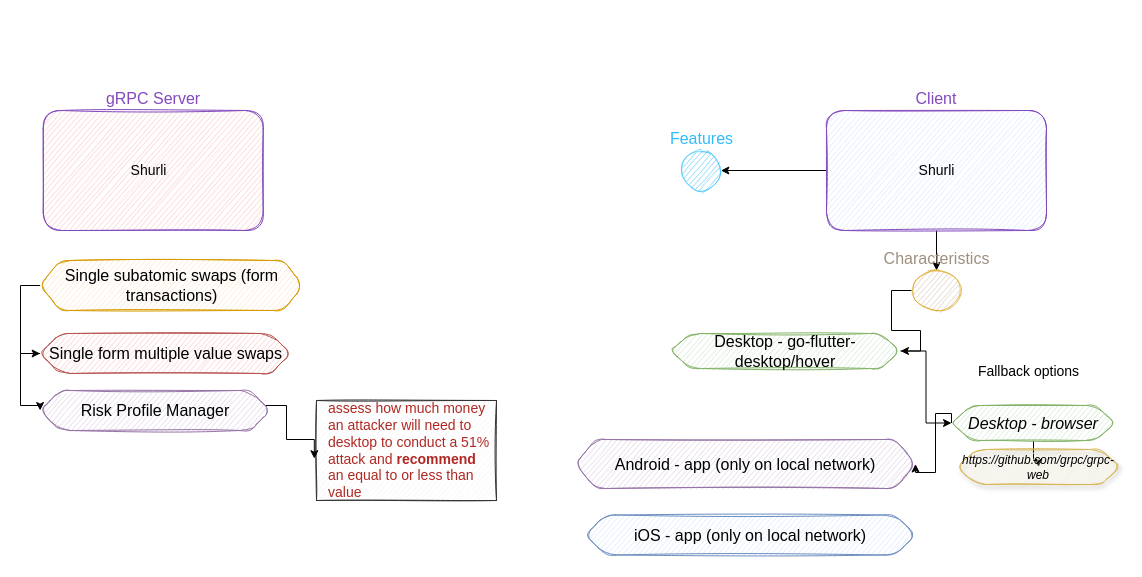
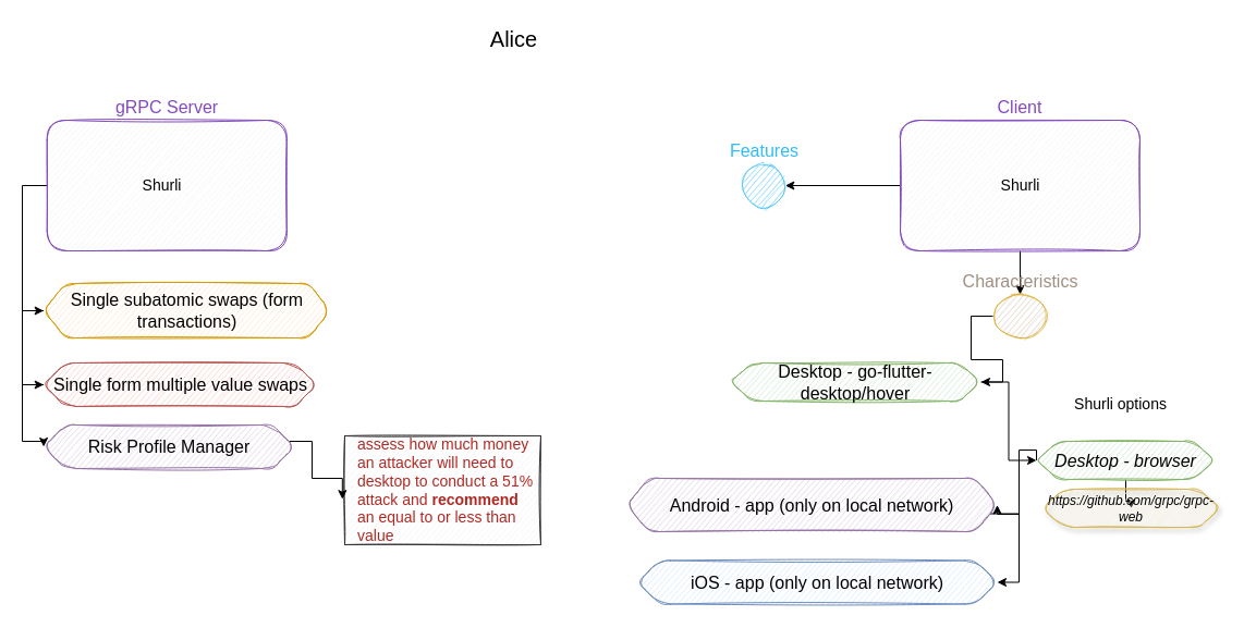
+ <mxCell id="2" value="Alice" style="text;html=1;align=center;verticalAlign=middle;resizable=0;points=[];autosize=1;fontSize=20;sketch=1;rounded=1;" parent="1" vertex="1"><mxGeometry x="441" y="20" width="60" height="30" as="geometry" /></mxCell>
- <mxCell id="4" value="gRPC Server" style="whiteSpace=wrap;html=1;rounded=1;shadow=0;glass=0;labelBackgroundColor=none;sketch=1;fillColor=#f8cecc;fontSize=16;labelPosition=center;verticalLabelPosition=top;align=center;verticalAlign=bottom;strokeColor=#834ABD;fontColor=#834ABD;" parent="1" vertex="1"><mxGeometry x="42.75" y="110" width="220" height="120" as="geometry" /></mxCell>
+ <mxCell id="4" value="gRPC Server" style="whiteSpace=wrap;html=1;rounded=1;shadow=0;glass=0;labelBackgroundColor=none;sketch=1;fillColor=#F5F5F5;fontSize=16;labelPosition=center;verticalLabelPosition=top;align=center;verticalAlign=bottom;strokeColor=#834ABD;fontColor=#834ABD;" parent="1" vertex="1"><mxGeometry x="42.75" y="110" width="220" height="120" as="geometry" /></mxCell>
- <mxCell id="10" value="Client" style="whiteSpace=wrap;html=1;rounded=1;shadow=0;glass=0;labelBackgroundColor=none;sketch=1;fillColor=#dae8fc;fontSize=16;labelPosition=center;verticalLabelPosition=top;align=center;verticalAlign=bottom;strokeColor=#834ABD;fontColor=#834ABD;" parent="1" vertex="1"><mxGeometry x="826" y="110" width="220" height="120" as="geometry" /></mxCell>
+ <mxCell id="10" value="Client" style="whiteSpace=wrap;html=1;rounded=1;shadow=0;glass=0;labelBackgroundColor=none;sketch=1;fillColor=#F5F5F5;fontSize=16;labelPosition=center;verticalLabelPosition=top;align=center;verticalAlign=bottom;strokeColor=#834ABD;fontColor=#834ABD;" parent="1" vertex="1"><mxGeometry x="826" y="110" width="220" height="120" as="geometry" /></mxCell>
+ <mxCell id="3" style="edgeStyle=orthogonalEdgeStyle;rounded=0;orthogonalLoop=1;jettySize=auto;html=1;entryX=0;entryY=0.5;entryDx=0;entryDy=0;fontSize=14;" edge="1" parent="1" source="4" target="7"><mxGeometry relative="1" as="geometry"><Array as="points"><mxPoint x="20" y="170" /><mxPoint x="20" y="285" /></Array></mxGeometry></mxCell>
- <mxCell id="28" value="Fallback options" style="text;html=1;align=center;verticalAlign=middle;resizable=0;points=[];autosize=1;fontSize=14;" vertex="1" parent="1"><mxGeometry x="972" y="360" width="111" height="21" as="geometry" /></mxCell>
+ <mxCell id="28" value="Shurli options" style="text;html=1;align=center;verticalAlign=middle;resizable=0;points=[];autosize=1;fontSize=14;" vertex="1" parent="1"><mxGeometry x="972" y="360" width="111" height="21" as="geometry" /></mxCell>
+ <mxCell id="24" style="edgeStyle=orthogonalEdgeStyle;rounded=0;orthogonalLoop=1;jettySize=auto;html=1;entryX=1;entryY=0.5;entryDx=0;entryDy=0;fontSize=14;" edge="1" parent="1" source="25" target="23"><mxGeometry relative="1" as="geometry"><Array as="points"><mxPoint x="935" y="471.5" /><mxPoint x="935" y="534.5" /></Array></mxGeometry></mxCell>
